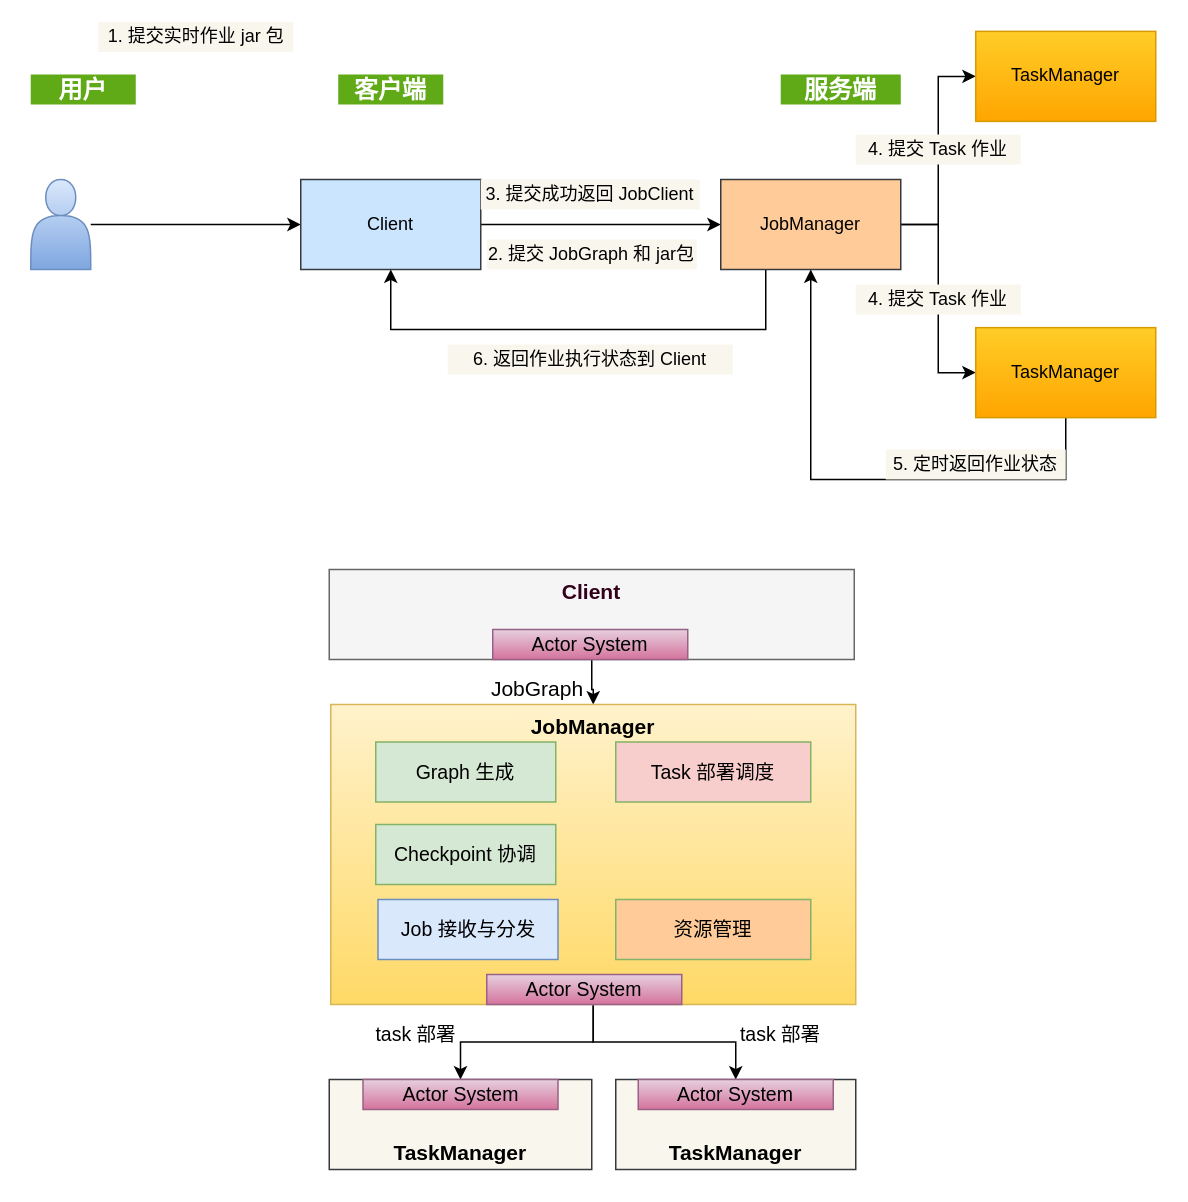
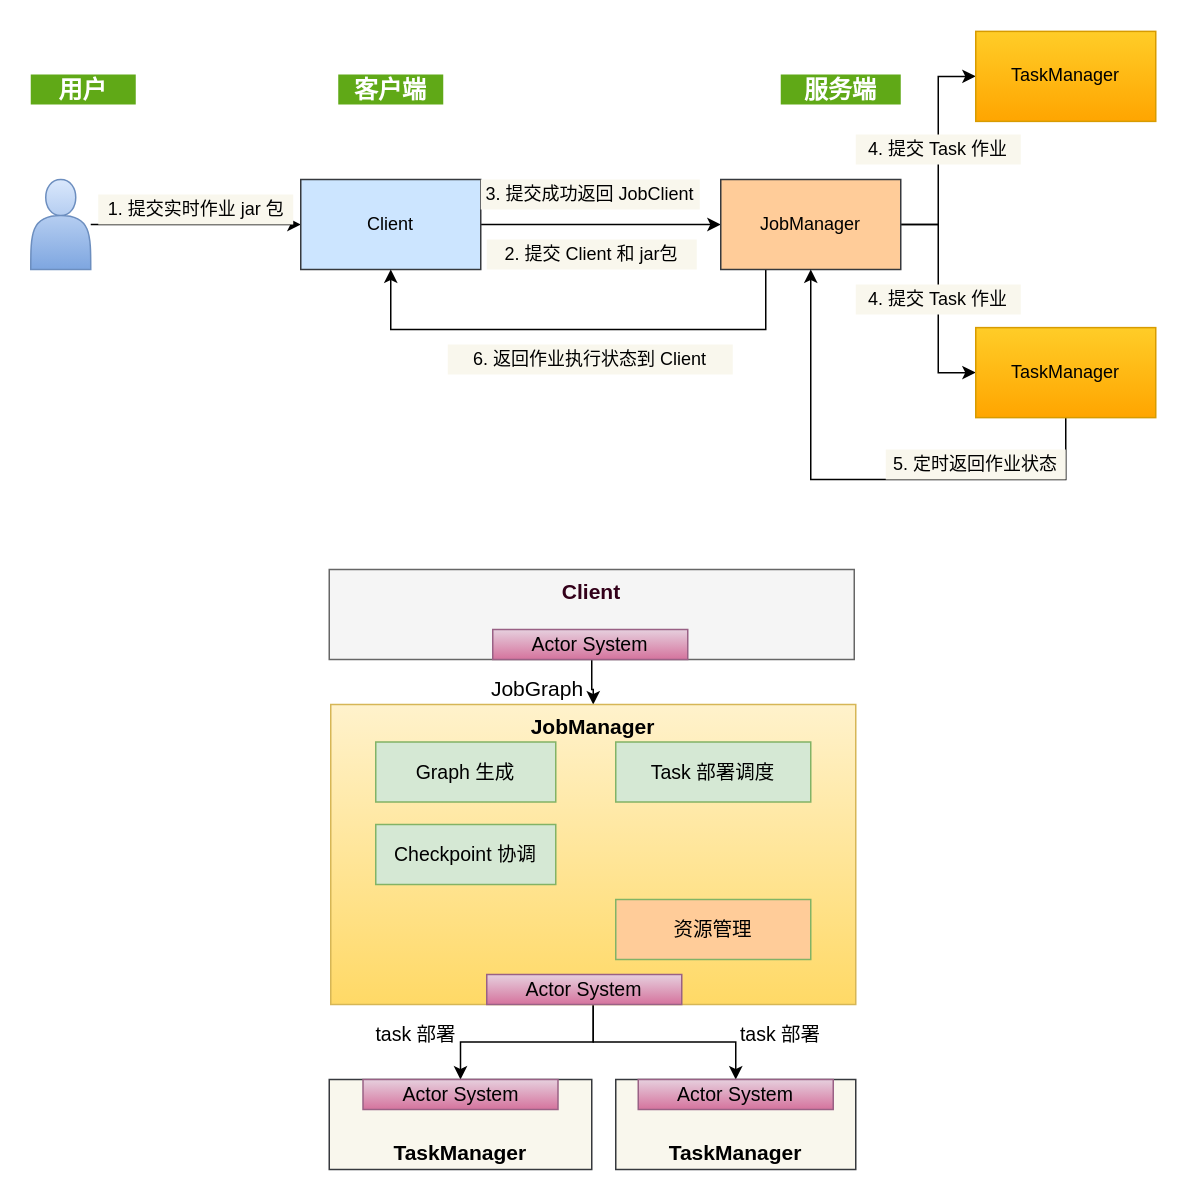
- <mxCell id="13" value="1. 提交实时作业 jar 包" style="text;html=1;align=center;verticalAlign=middle;resizable=0;points=[];autosize=1;fillColor=#f9f7ed;" vertex="1" parent="1"><mxGeometry x="65" y="14" width="130" height="20" as="geometry" /></mxCell>
+ <mxCell id="13" value="1. 提交实时作业 jar 包" style="text;html=1;align=center;verticalAlign=middle;resizable=0;points=[];autosize=1;fillColor=#f9f7ed;" vertex="1" parent="1"><mxGeometry x="65" y="129" width="130" height="20" as="geometry" /></mxCell>
- <mxCell id="15" value="2. 提交 JobGraph 和 jar包" style="text;html=1;align=center;verticalAlign=middle;whiteSpace=wrap;rounded=0;dashed=1;fillColor=#f9f7ed;" vertex="1" parent="1"><mxGeometry x="324" y="159" width="140" height="20" as="geometry" /></mxCell>
+ <mxCell id="15" value="2. 提交 Client 和 jar包" style="text;html=1;align=center;verticalAlign=middle;whiteSpace=wrap;rounded=0;dashed=1;fillColor=#f9f7ed;" vertex="1" parent="1"><mxGeometry x="324" y="159" width="140" height="20" as="geometry" /></mxCell>
- <mxCell id="31" value="Task 部署调度" style="rounded=0;whiteSpace=wrap;html=1;fillColor=#f8cecc;fontSize=13;strokeColor=#82b366;" vertex="1" parent="1"><mxGeometry x="410" y="494" width="130" height="40" as="geometry" /></mxCell>
+ <mxCell id="31" value="Task 部署调度" style="rounded=0;whiteSpace=wrap;html=1;fillColor=#d5e8d4;fontSize=13;strokeColor=#82b366;" vertex="1" parent="1"><mxGeometry x="410" y="494" width="130" height="40" as="geometry" /></mxCell>
- <mxCell id="33" value="Job 接收与分发" style="rounded=0;whiteSpace=wrap;html=1;fillColor=#dae8fc;fontSize=13;strokeColor=#6c8ebf;" vertex="1" parent="1"><mxGeometry x="251.5" y="599" width="120" height="40" as="geometry" /></mxCell>
